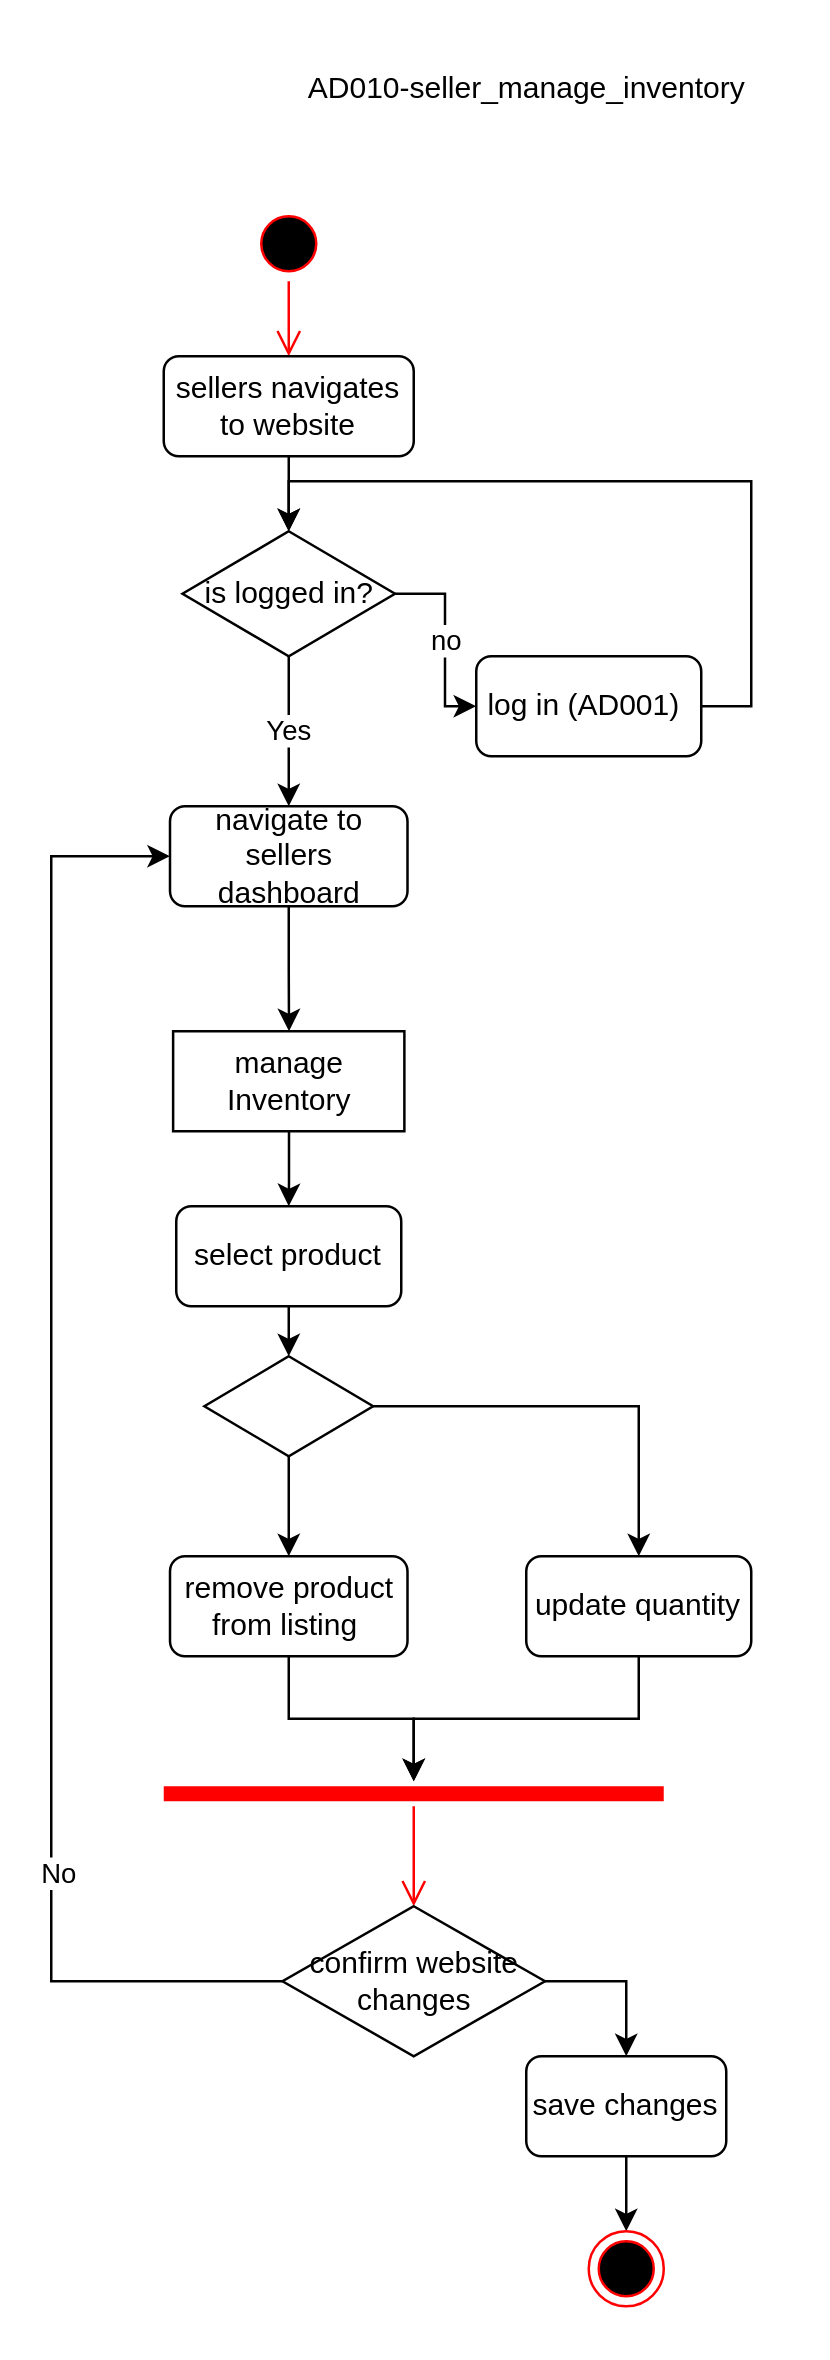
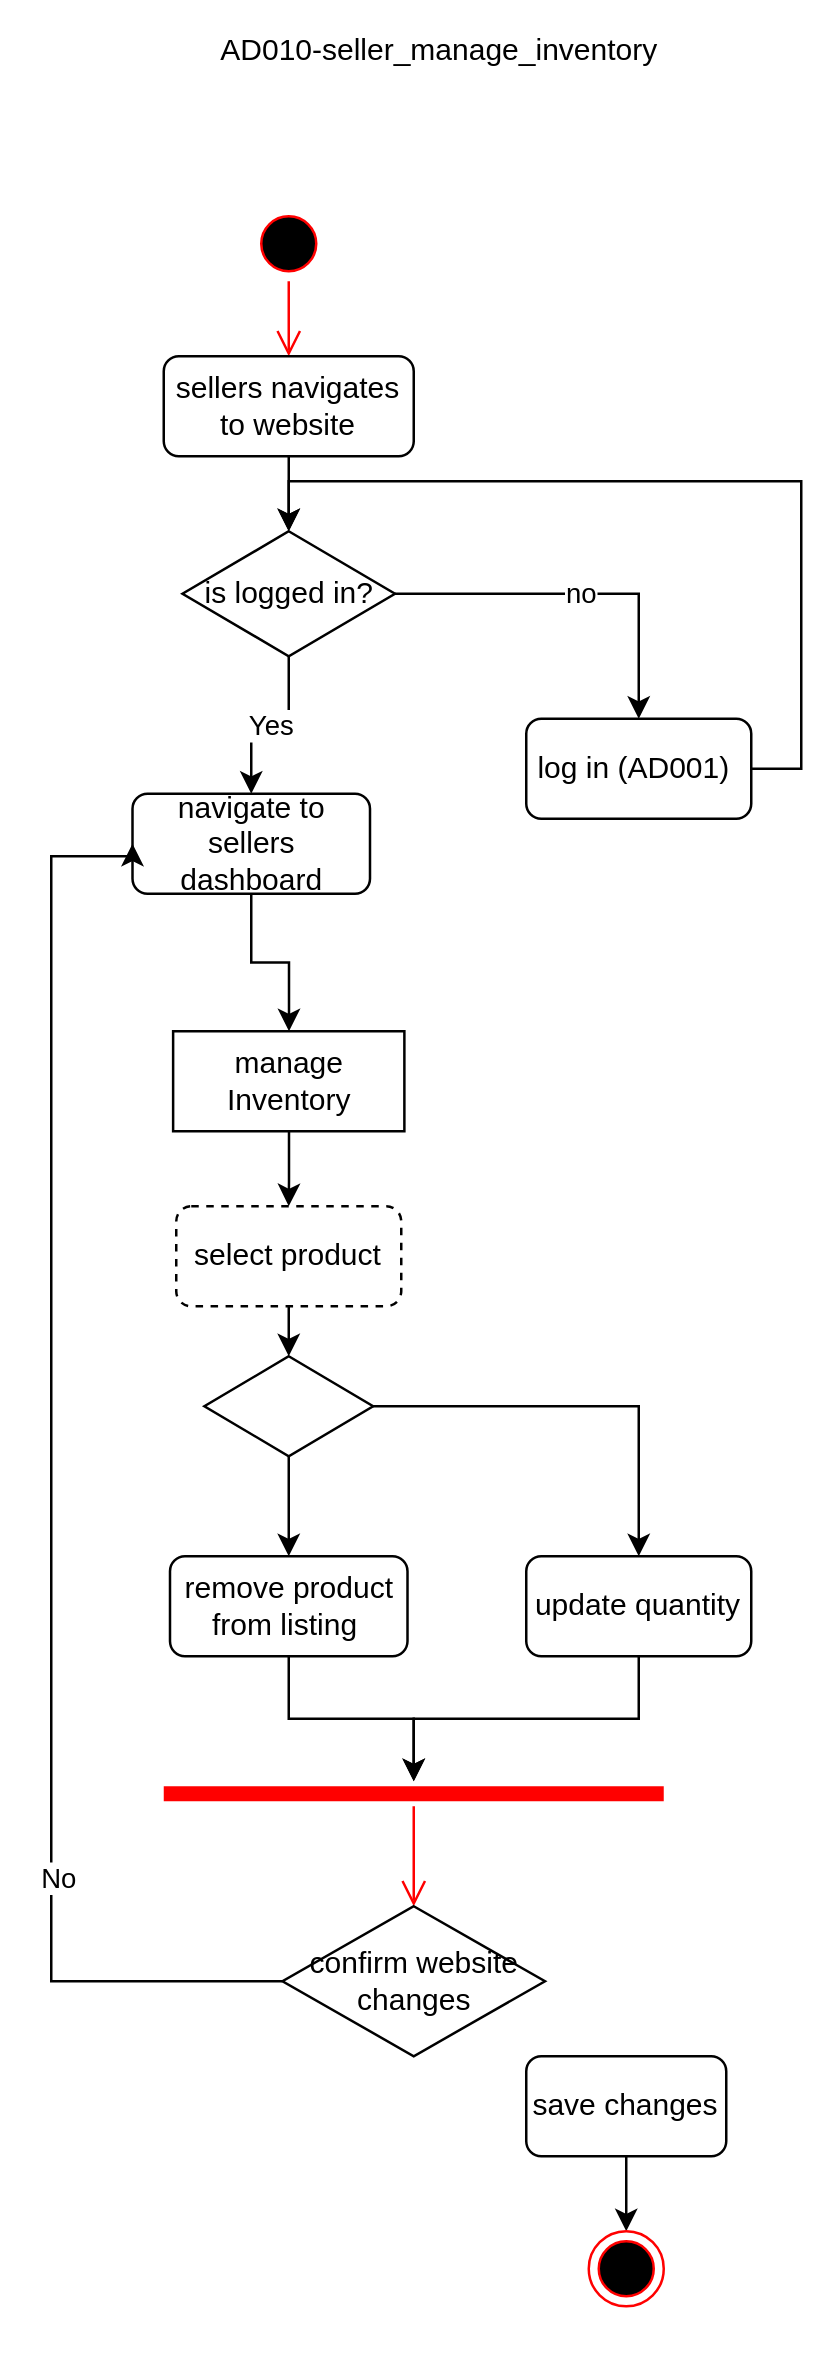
- <mxCell id="2" value="AD010-seller_manage_inventory" style="text;html=1;align=center;verticalAlign=middle;resizable=0;points=[];autosize=1;strokeColor=none;fillColor=none;" vertex="1" parent="1"><mxGeometry x="110" y="20" width="200" height="30" as="geometry" /></mxCell>
+ <mxCell id="2" value="AD010-seller_manage_inventory" style="text;html=1;align=center;verticalAlign=middle;resizable=0;points=[];autosize=1;strokeColor=none;fillColor=none;" vertex="1" parent="1"><mxGeometry x="75" y="5" width="200" height="30" as="geometry" /></mxCell>
- <mxCell id="11" value="log in (AD001)&amp;nbsp;" style="rounded=1;whiteSpace=wrap;html=1;" vertex="1" parent="1"><mxGeometry x="190" y="262" width="90" height="40" as="geometry" /></mxCell>
+ <mxCell id="11" value="log in (AD001)&amp;nbsp;" style="rounded=1;whiteSpace=wrap;html=1;" vertex="1" parent="1"><mxGeometry x="210" y="287" width="90" height="40" as="geometry" /></mxCell>
- <mxCell id="13" value="navigate to sellers dashboard" style="rounded=1;whiteSpace=wrap;html=1;" vertex="1" parent="1"><mxGeometry x="67.5" y="322" width="95" height="40" as="geometry" /></mxCell>
+ <mxCell id="13" value="navigate to sellers dashboard" style="rounded=1;whiteSpace=wrap;html=1;" vertex="1" parent="1"><mxGeometry x="52.5" y="317" width="95" height="40" as="geometry" /></mxCell>
- <mxCell id="17" value="select product" style="rounded=1;whiteSpace=wrap;html=1;" vertex="1" parent="1"><mxGeometry x="70" y="482" width="90" height="40" as="geometry" /></mxCell>
+ <mxCell id="17" value="select product" style="rounded=1;whiteSpace=wrap;html=1;dashed=1;" vertex="1" parent="1"><mxGeometry x="70" y="482" width="90" height="40" as="geometry" /></mxCell>
- <mxCell id="29" style="edgeStyle=orthogonalEdgeStyle;rounded=0;orthogonalLoop=1;jettySize=auto;html=1;exitX=1;exitY=0.5;exitDx=0;exitDy=0;entryX=0.5;entryY=0;entryDx=0;entryDy=0;" edge="1" parent="1" source="30" target="32"><mxGeometry relative="1" as="geometry" /></mxCell>
